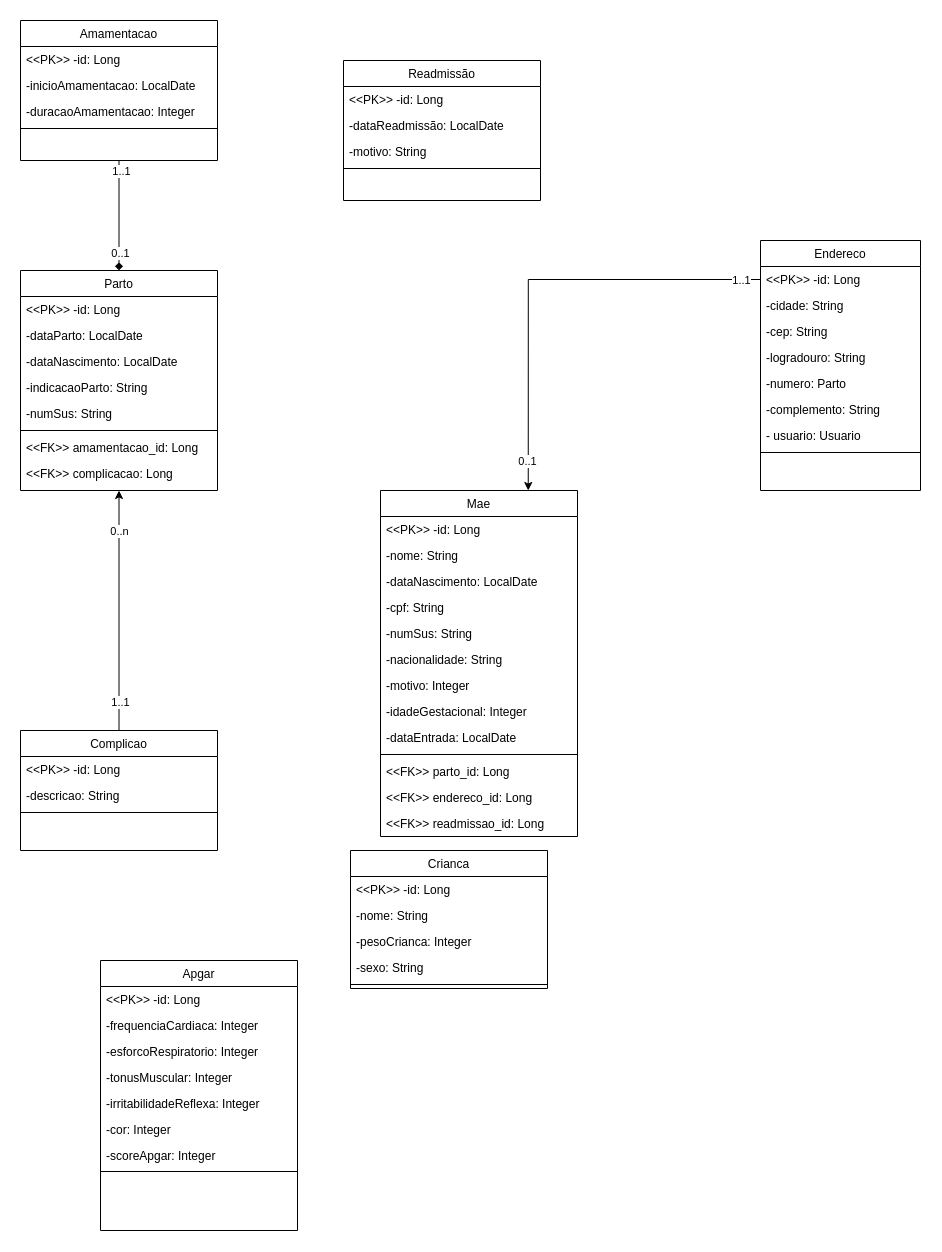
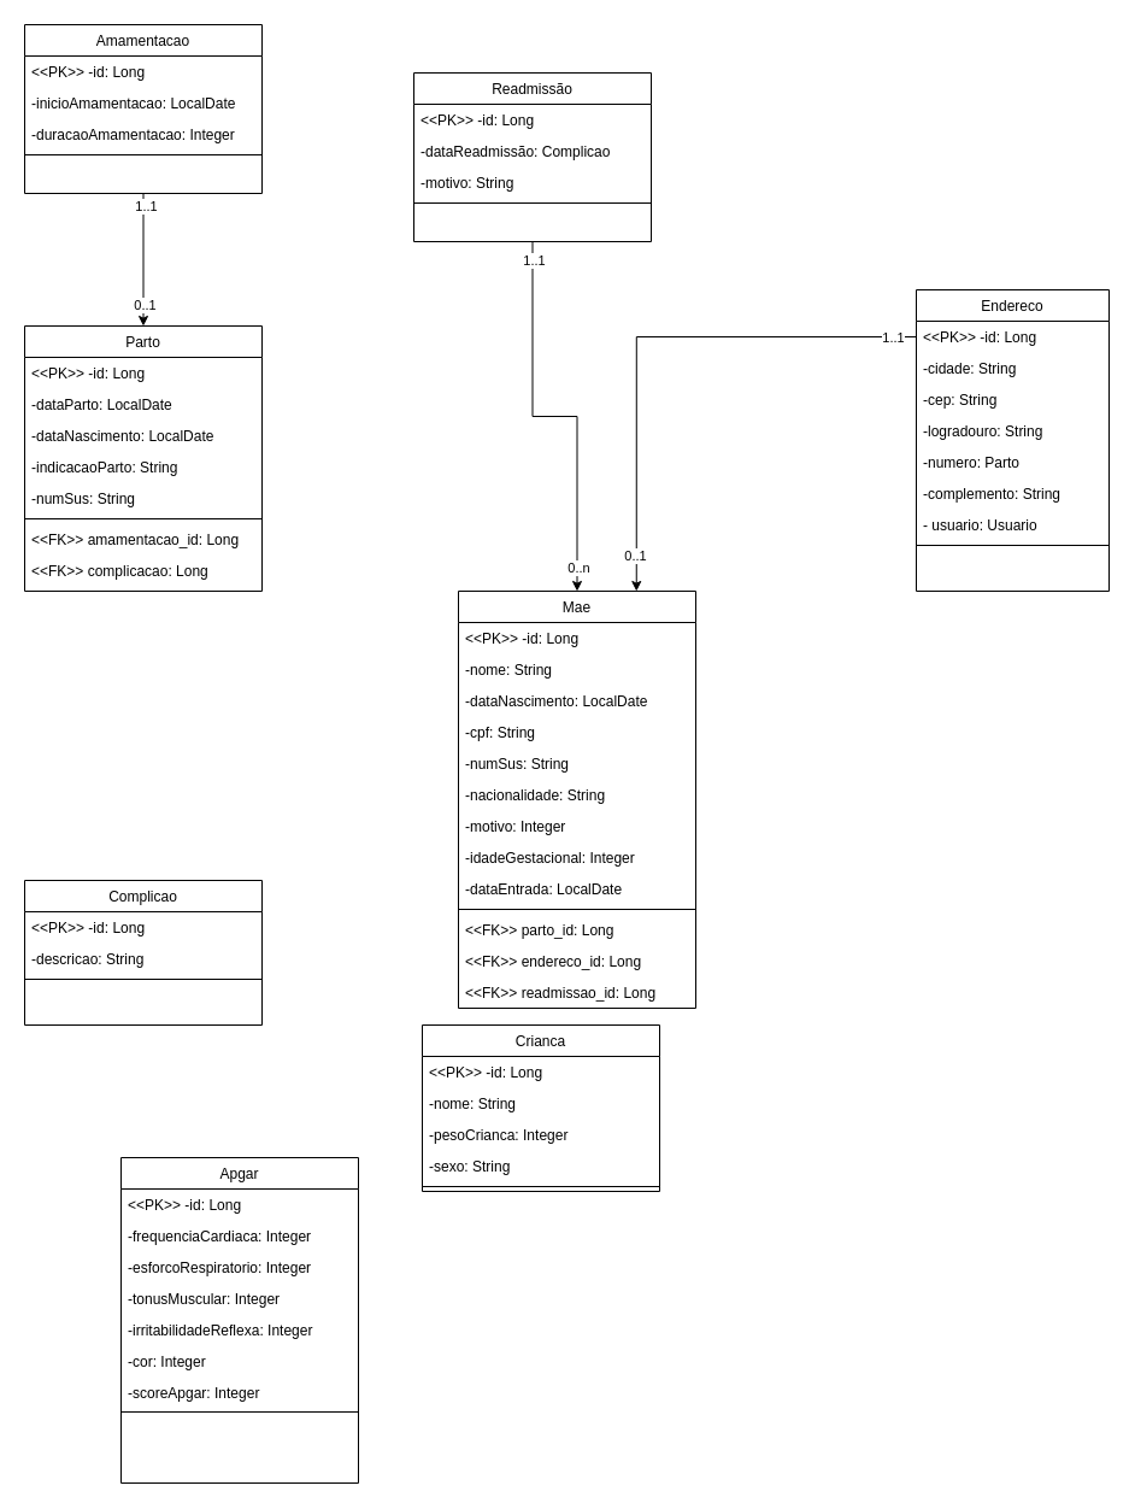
- <mxCell id="57" value="-dataReadmissão: LocalDate" style="text;align=left;verticalAlign=top;spacingLeft=4;spacingRight=4;overflow=hidden;rotatable=0;points=[[0,0.5],[1,0.5]];portConstraint=eastwest;rounded=0;shadow=0;html=0;" vertex="1" parent="55"><mxGeometry y="52" width="197" height="26" as="geometry" /></mxCell>
+ <mxCell id="57" value="-dataReadmissão: Complicao" style="text;align=left;verticalAlign=top;spacingLeft=4;spacingRight=4;overflow=hidden;rotatable=0;points=[[0,0.5],[1,0.5]];portConstraint=eastwest;rounded=0;shadow=0;html=0;" vertex="1" parent="55"><mxGeometry y="52" width="197" height="26" as="geometry" /></mxCell>
- <mxCell id="44" style="edgeStyle=orthogonalEdgeStyle;rounded=0;orthogonalLoop=1;jettySize=auto;html=1;entryX=0.5;entryY=0;entryDx=0;entryDy=0;endArrow=diamond;" edge="1" parent="1" source="47" target="28"><mxGeometry relative="1" as="geometry" /></mxCell>
+ <mxCell id="44" style="edgeStyle=orthogonalEdgeStyle;rounded=0;orthogonalLoop=1;jettySize=auto;html=1;entryX=0.5;entryY=0;entryDx=0;entryDy=0;" edge="1" parent="1" source="47" target="28"><mxGeometry relative="1" as="geometry" /></mxCell>
+ <mxCell id="52" style="edgeStyle=orthogonalEdgeStyle;rounded=0;orthogonalLoop=1;jettySize=auto;html=1;entryX=0.5;entryY=0;entryDx=0;entryDy=0;" edge="1" parent="1" source="55" target="2"><mxGeometry relative="1" as="geometry" /></mxCell>
+ <mxCell id="53" value="1..1" style="edgeLabel;html=1;align=center;verticalAlign=middle;resizable=0;points=[];" vertex="1" connectable="0" parent="52"><mxGeometry x="-0.908" y="1" relative="1" as="geometry"><mxPoint as="offset" /></mxGeometry></mxCell>
+ <mxCell id="54" value="0..n" style="edgeLabel;html=1;align=center;verticalAlign=middle;resizable=0;points=[];" vertex="1" connectable="0" parent="52"><mxGeometry x="0.879" y="1" relative="1" as="geometry"><mxPoint as="offset" /></mxGeometry></mxCell>
- <mxCell id="41" value="" style="edgeStyle=orthogonalEdgeStyle;rounded=0;orthogonalLoop=1;jettySize=auto;html=1;entryX=0.5;entryY=0;entryDx=0;entryDy=0;endArrow=none;endFill=0;strokeColor=default;startArrow=classic;startFill=1;" edge="1" parent="1" source="28" target="37"><mxGeometry relative="1" as="geometry"><mxPoint x="119" y="460" as="sourcePoint" /><mxPoint x="118.5" y="570" as="targetPoint" /></mxGeometry></mxCell>
- <mxCell id="42" value="0..n" style="edgeLabel;html=1;align=center;verticalAlign=middle;resizable=0;points=[];" vertex="1" connectable="0" parent="41"><mxGeometry x="-0.667" y="3" relative="1" as="geometry"><mxPoint x="-3" as="offset" /></mxGeometry></mxCell>
- <mxCell id="43" value="1..1" style="edgeLabel;html=1;align=center;verticalAlign=middle;resizable=0;points=[];" vertex="1" connectable="0" parent="41"><mxGeometry x="0.908" y="1" relative="1" as="geometry"><mxPoint y="-18" as="offset" /></mxGeometry></mxCell>
